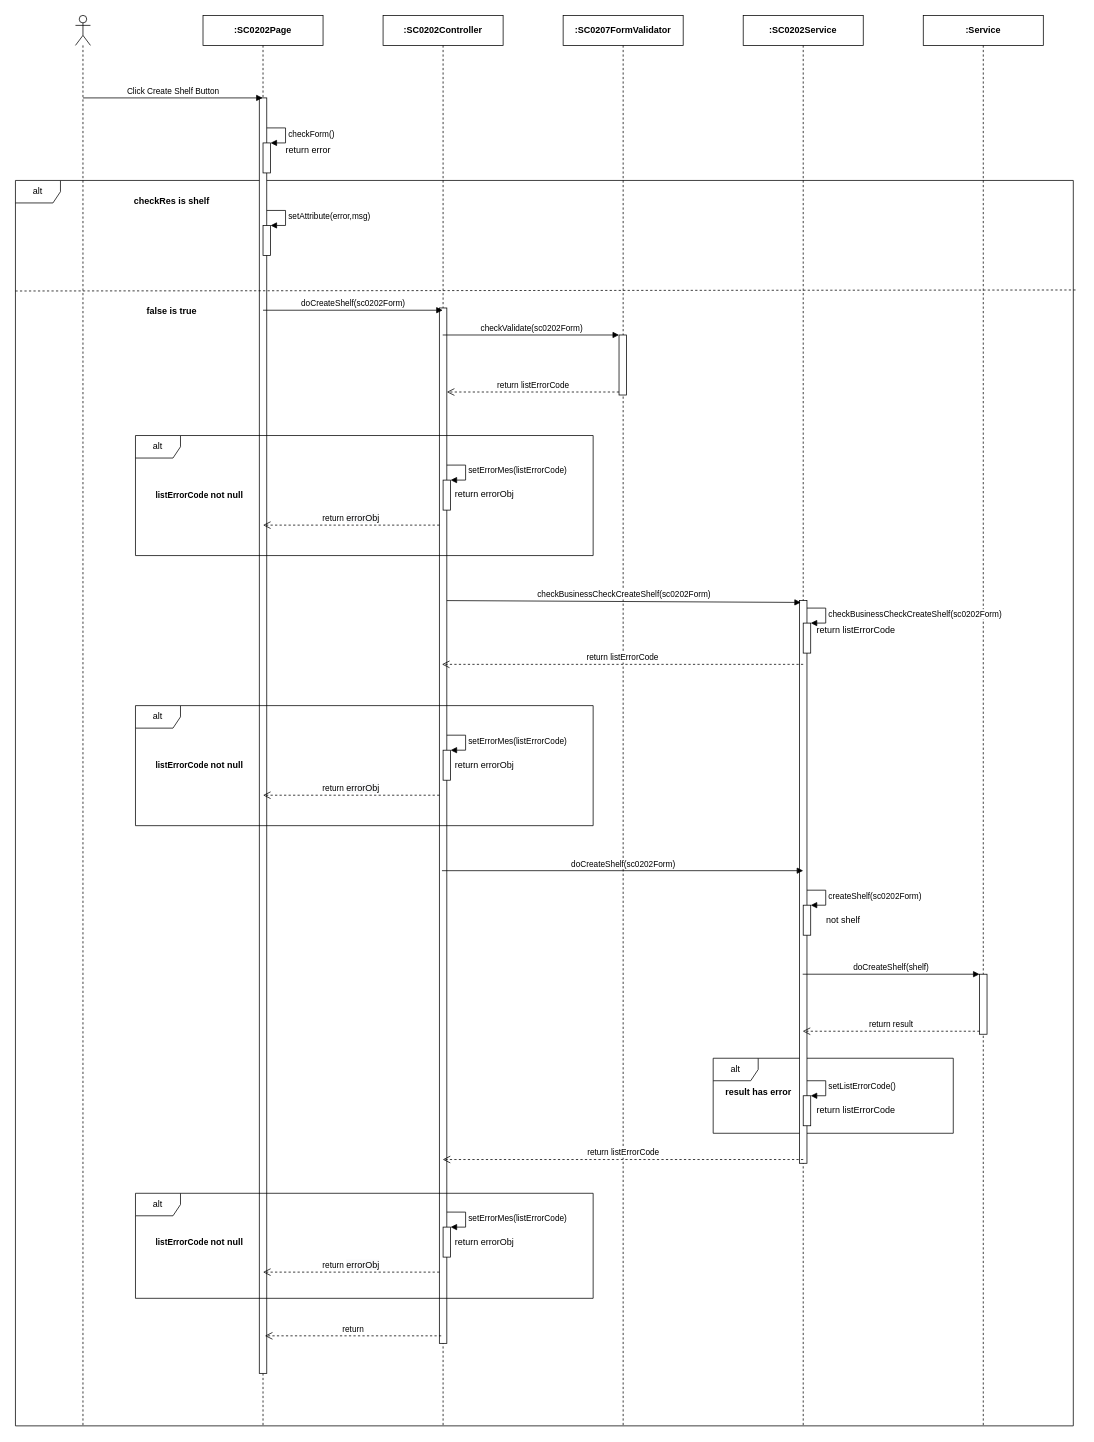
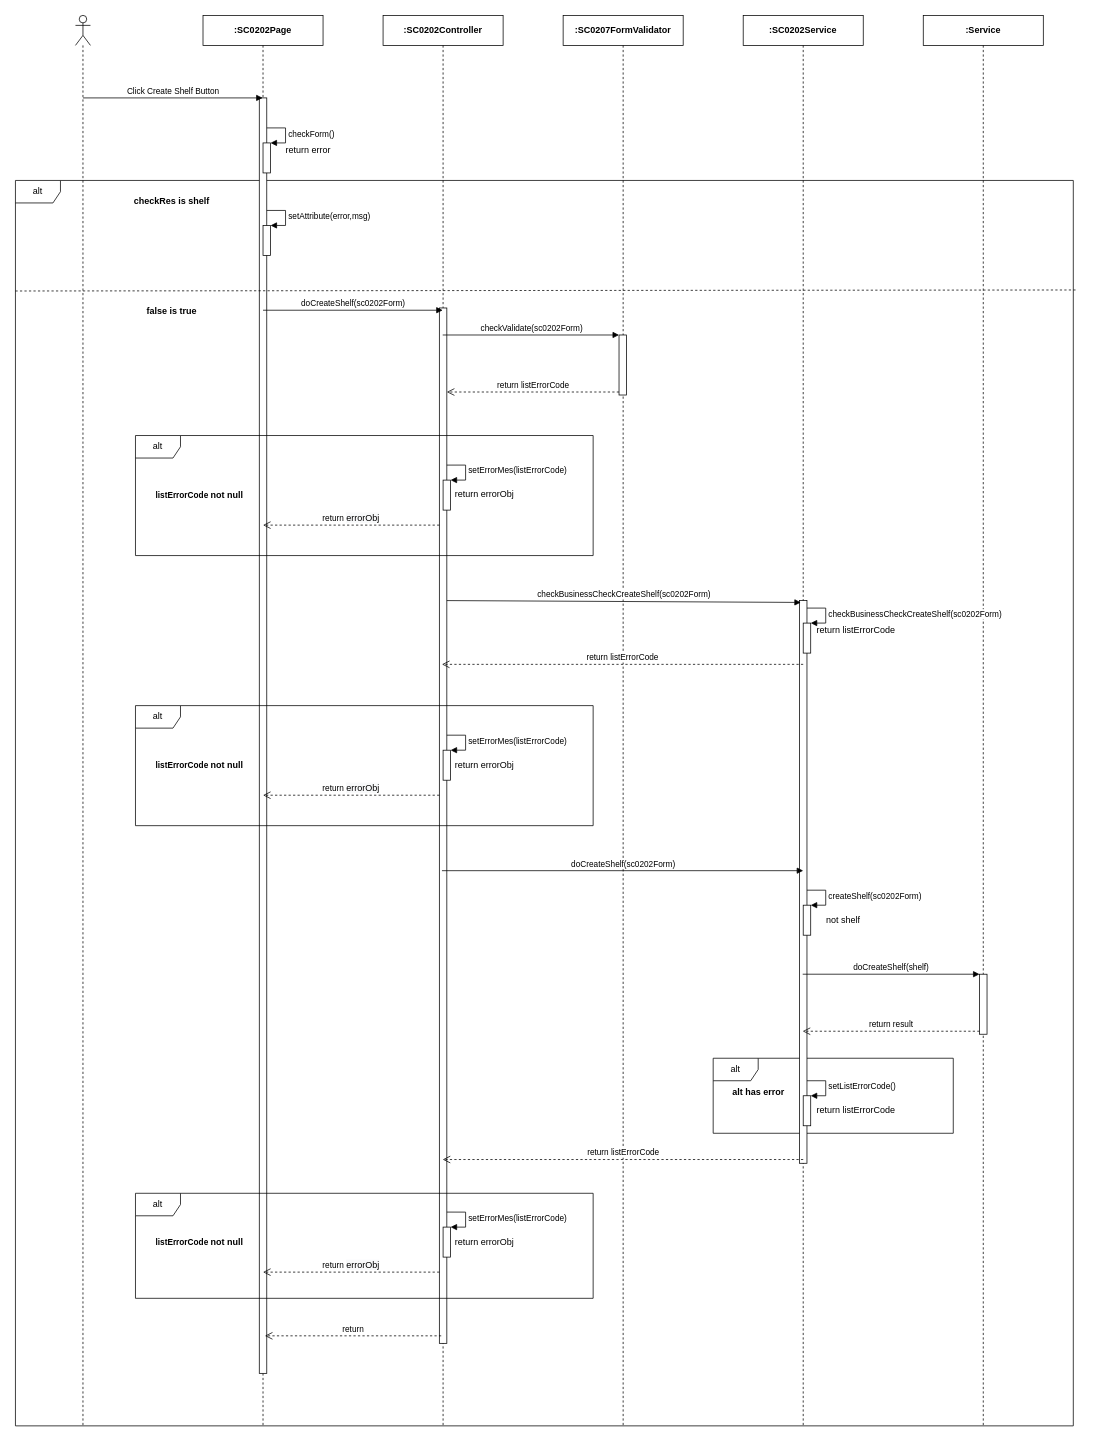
- <mxCell id="52" value="result has error" style="text;html=1;align=center;verticalAlign=middle;resizable=0;points=[];autosize=1;fontStyle=1" parent="1" vertex="1"><mxGeometry x="960" y="1445" width="100" height="20" as="geometry" /></mxCell>
+ <mxCell id="52" value="alt has error" style="text;html=1;align=center;verticalAlign=middle;resizable=0;points=[];autosize=1;fontStyle=1" parent="1" vertex="1"><mxGeometry x="960" y="1445" width="100" height="20" as="geometry" /></mxCell>
